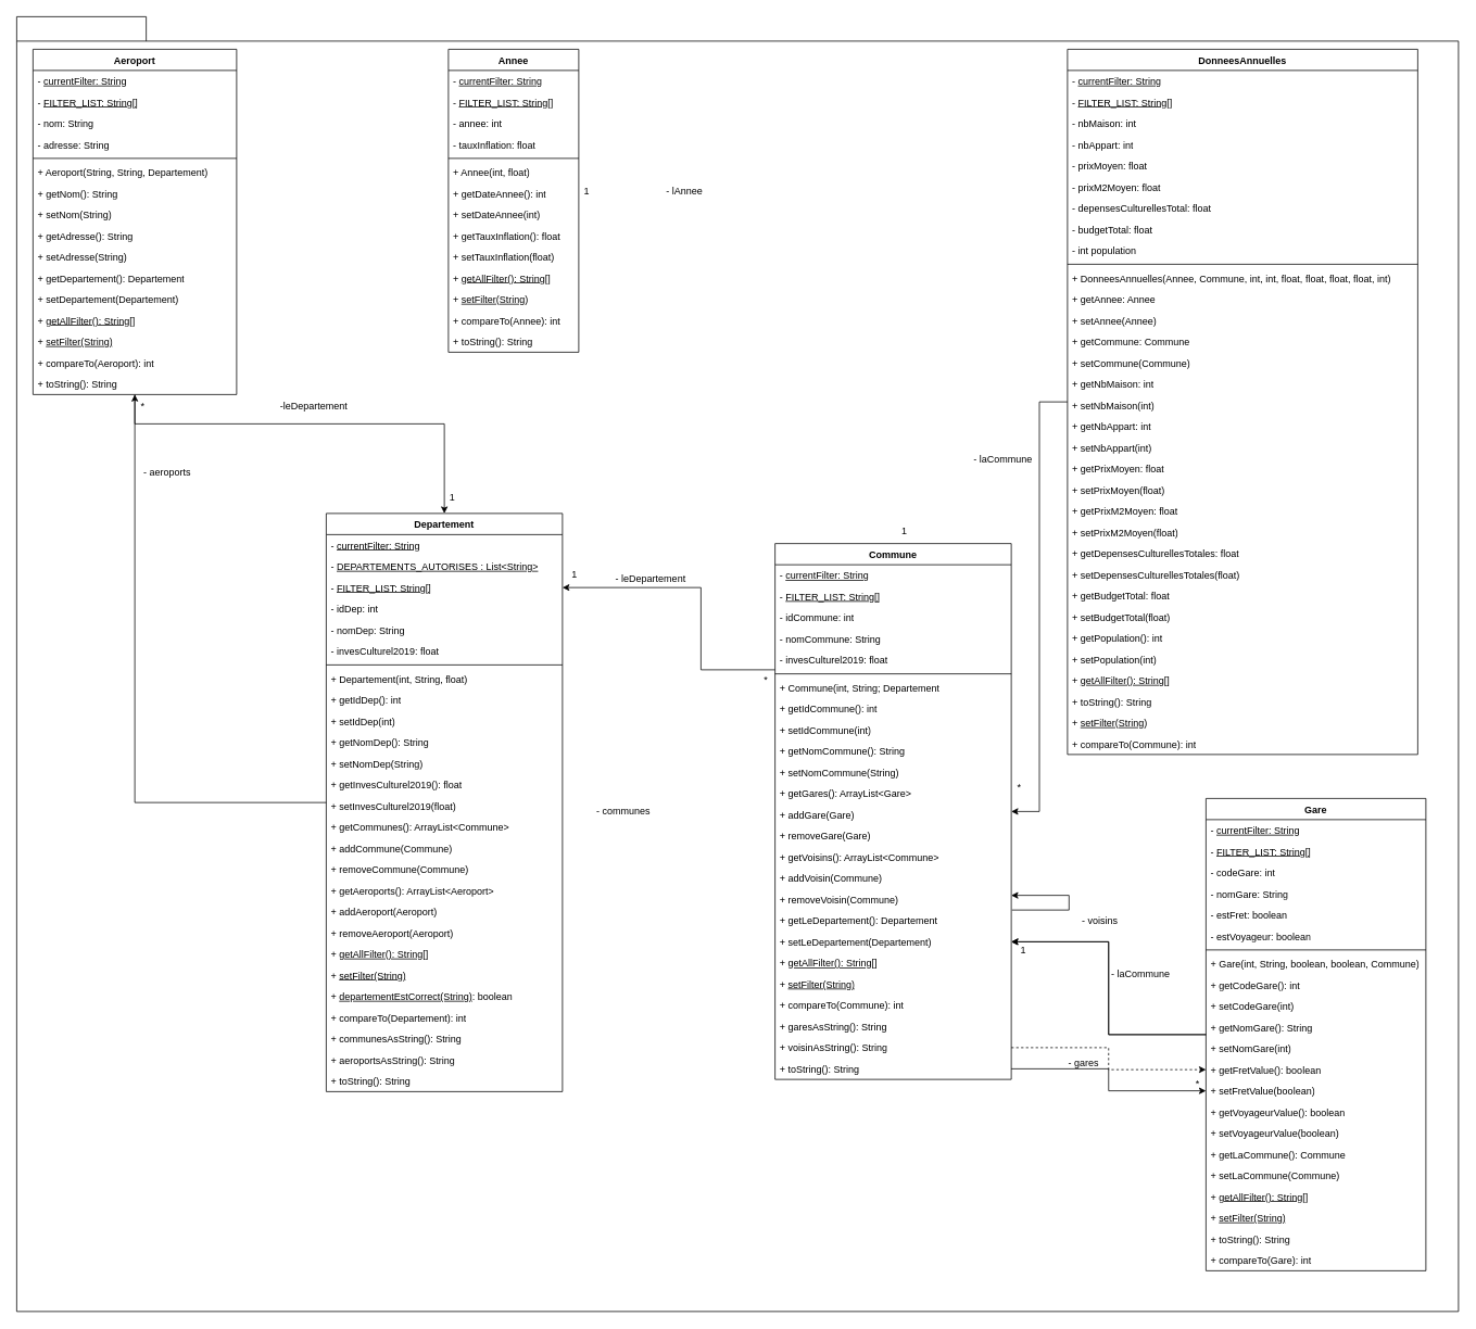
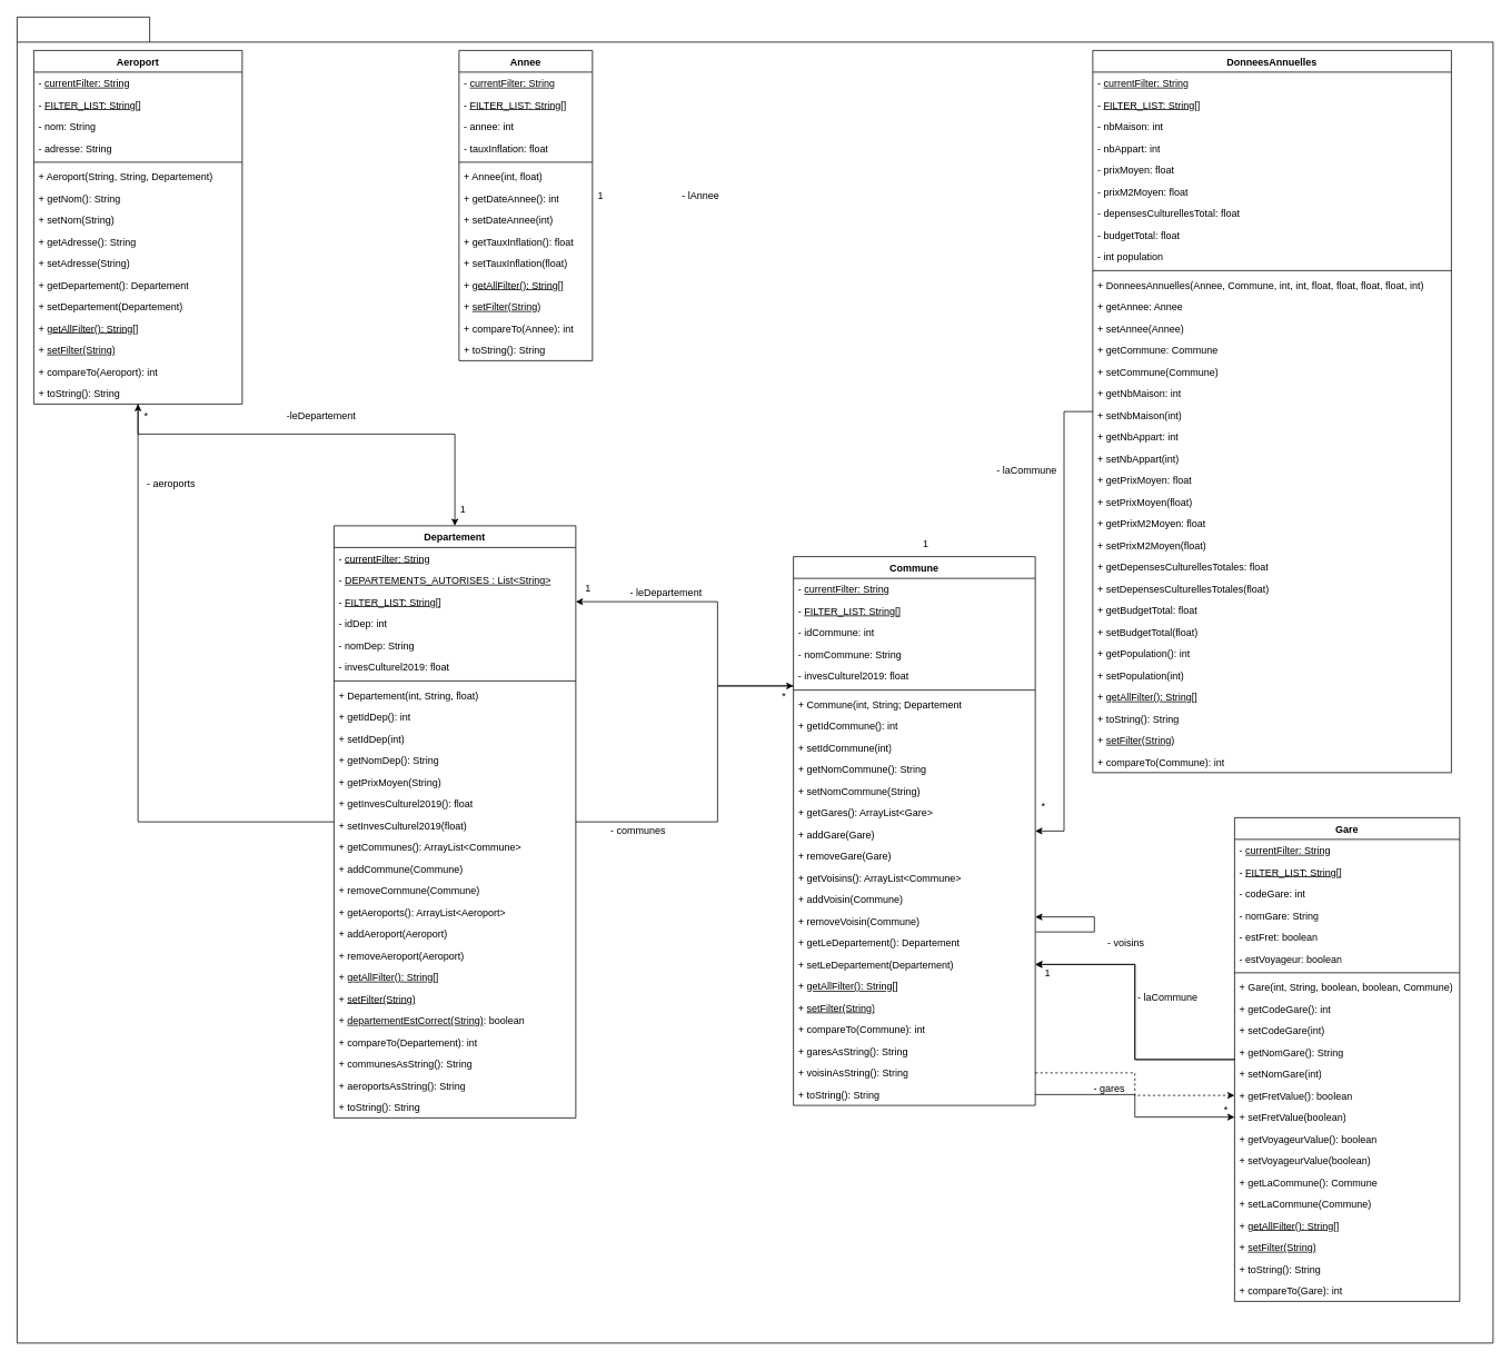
- <mxCell id="50" value="+ setNomDep(String)" style="text;strokeColor=none;fillColor=none;align=left;verticalAlign=top;spacingLeft=4;spacingRight=4;overflow=hidden;rotatable=0;points=[[0,0.5],[1,0.5]];portConstraint=eastwest;whiteSpace=wrap;html=1;" parent="38" vertex="1"><mxGeometry y="294" width="290" height="26" as="geometry" /></mxCell>
+ <mxCell id="50" value="+ getPrixMoyen(String)" style="text;strokeColor=none;fillColor=none;align=left;verticalAlign=top;spacingLeft=4;spacingRight=4;overflow=hidden;rotatable=0;points=[[0,0.5],[1,0.5]];portConstraint=eastwest;whiteSpace=wrap;html=1;" parent="38" vertex="1"><mxGeometry y="294" width="290" height="26" as="geometry" /></mxCell>
+ <mxCell id="37" style="edgeStyle=orthogonalEdgeStyle;rounded=0;orthogonalLoop=1;jettySize=auto;html=1;" edge="1" parent="1" source="38" target="95"><mxGeometry relative="1" as="geometry"><Array as="points"><mxPoint x="860" y="985" /><mxPoint x="860" y="822" /></Array></mxGeometry></mxCell>
